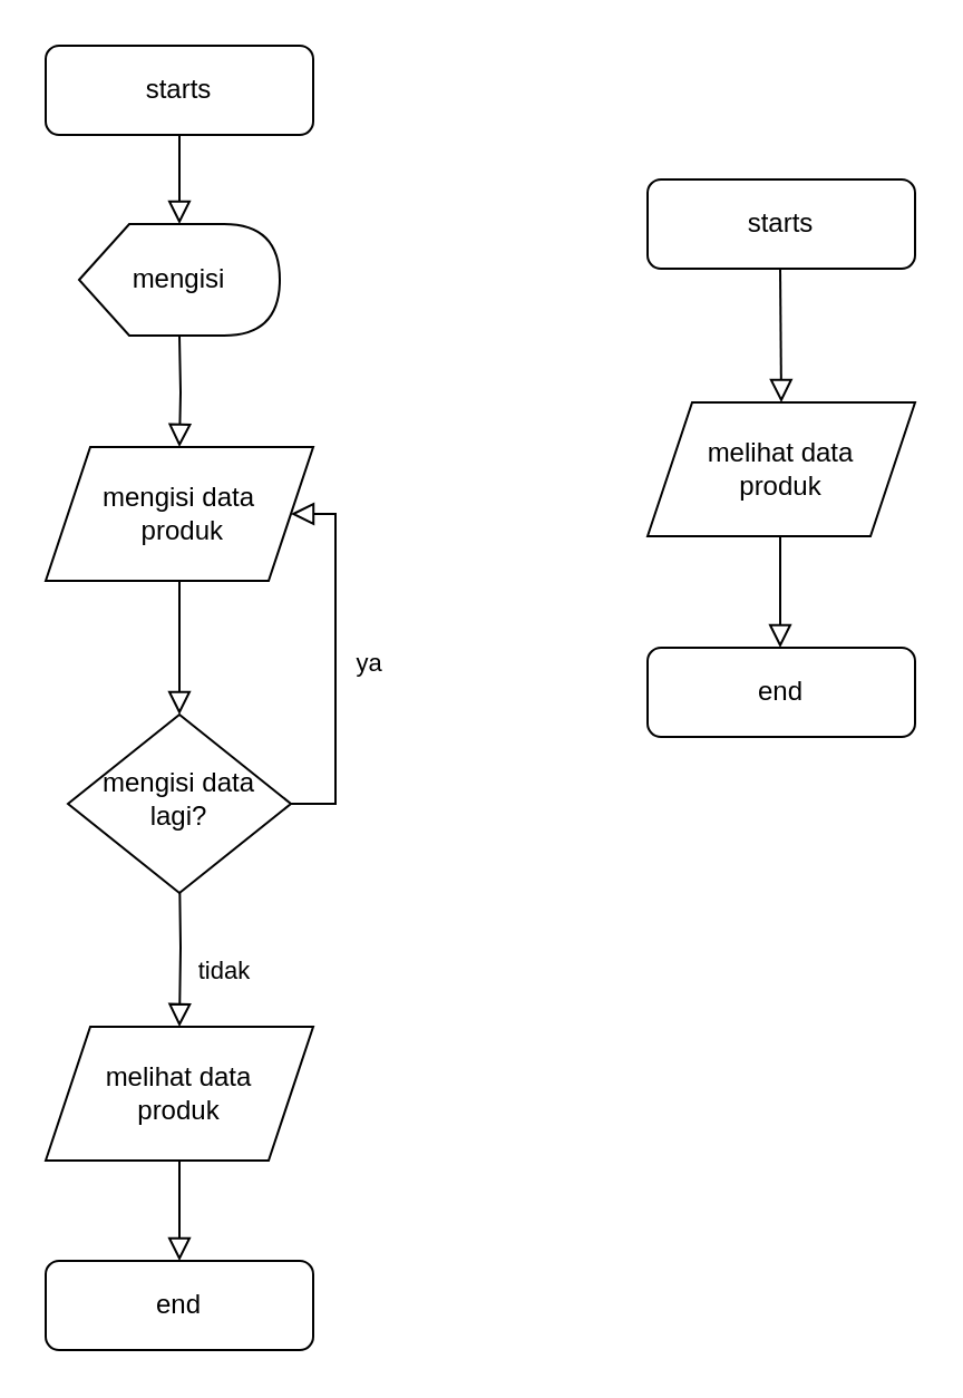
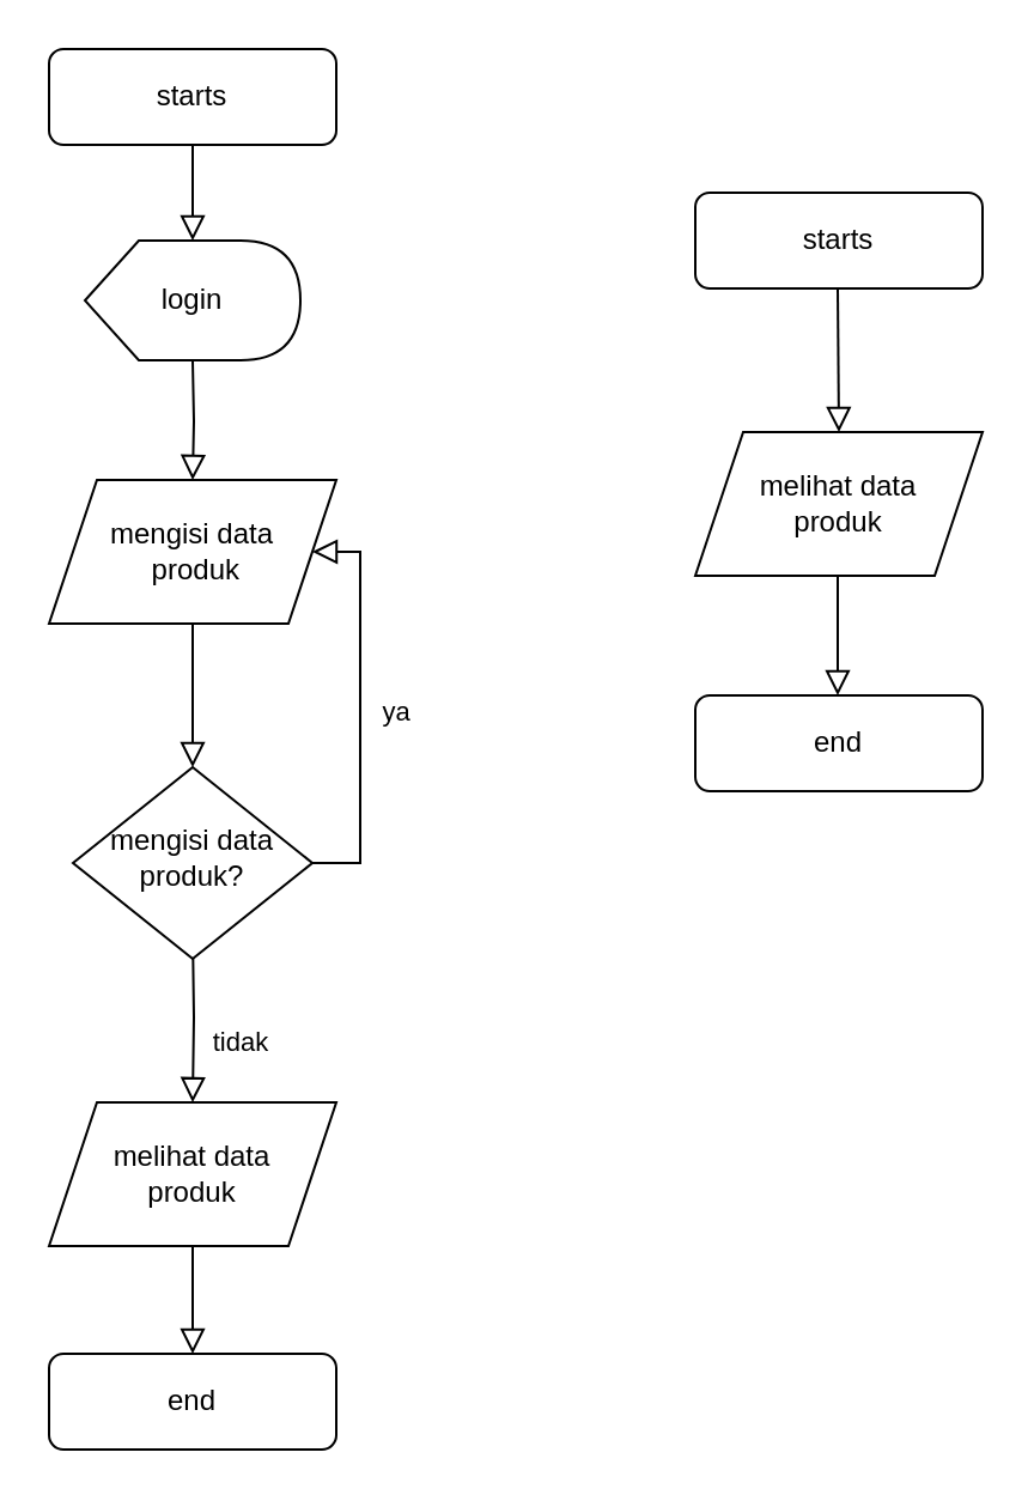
- <mxCell id="18" value="mengisi" style="shape=display;whiteSpace=wrap;html=1;" vertex="1" parent="1"><mxGeometry x="35" y="100" width="90" height="50" as="geometry" /></mxCell>
+ <mxCell id="18" value="login" style="shape=display;whiteSpace=wrap;html=1;" vertex="1" parent="1"><mxGeometry x="35" y="100" width="90" height="50" as="geometry" /></mxCell>
- <mxCell id="4" value="mengisi data&lt;div&gt;lagi?&lt;/div&gt;" style="rhombus;whiteSpace=wrap;html=1;shadow=0;fontFamily=Helvetica;fontSize=12;align=center;strokeWidth=1;spacing=6;spacingTop=-4;" parent="1" vertex="1"><mxGeometry x="30" y="320" width="100" height="80" as="geometry" /></mxCell>
+ <mxCell id="4" value="mengisi data&lt;div&gt;produk?&lt;/div&gt;" style="rhombus;whiteSpace=wrap;html=1;shadow=0;fontFamily=Helvetica;fontSize=12;align=center;strokeWidth=1;spacing=6;spacingTop=-4;" parent="1" vertex="1"><mxGeometry x="30" y="320" width="100" height="80" as="geometry" /></mxCell>
